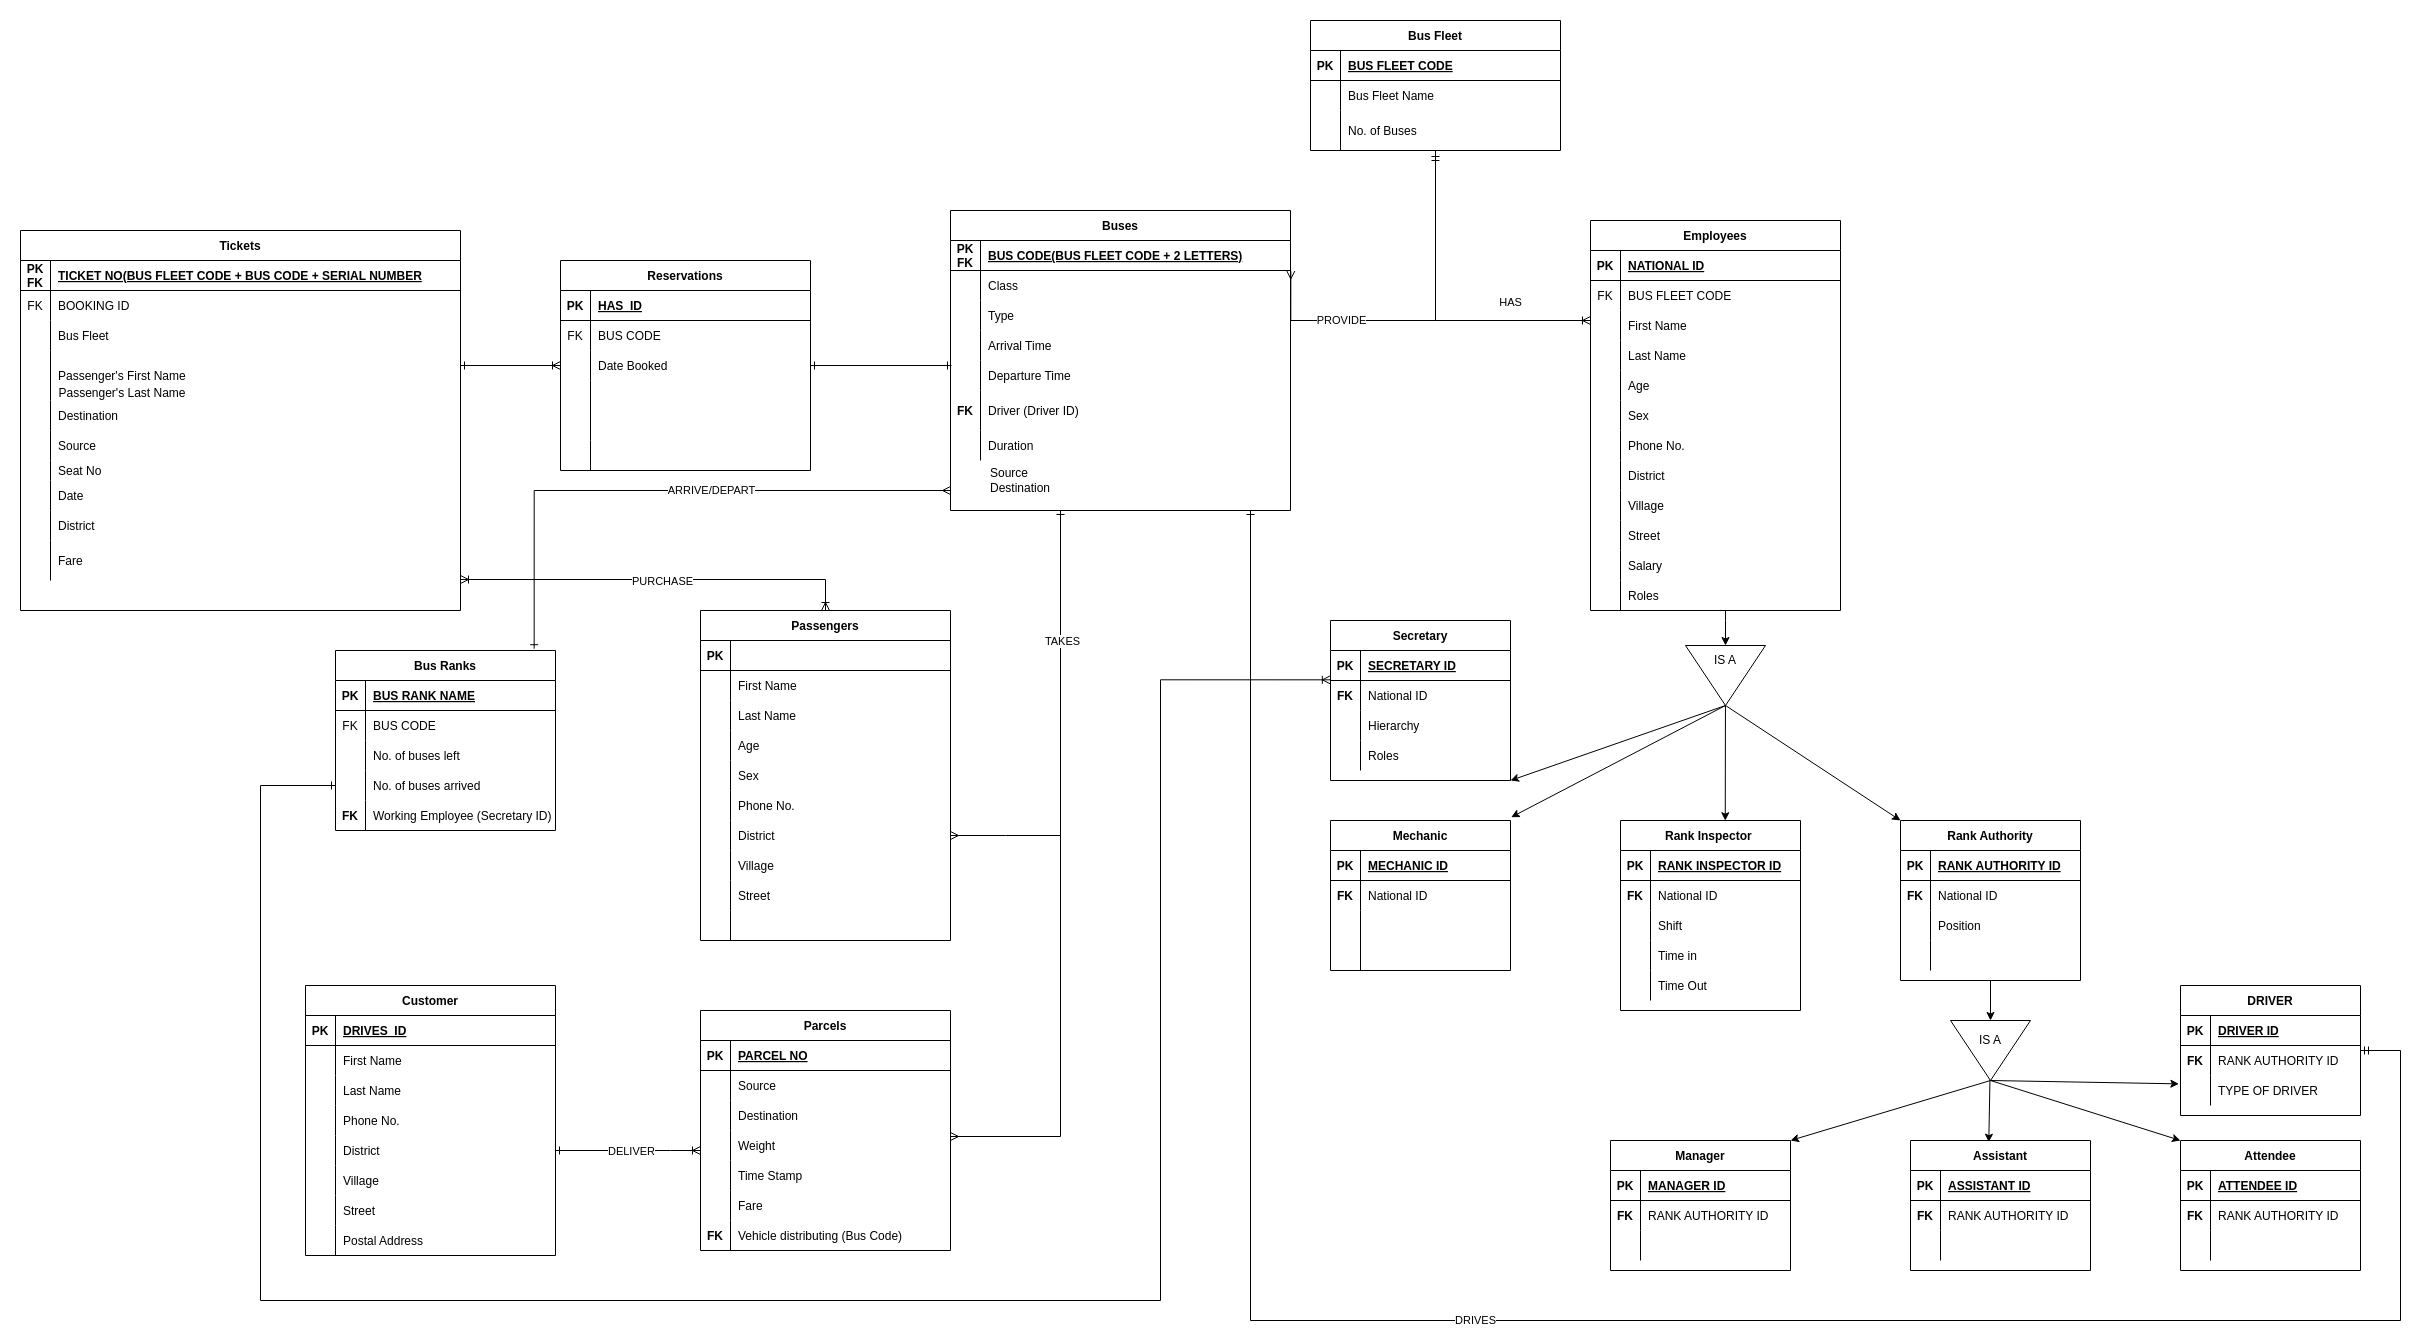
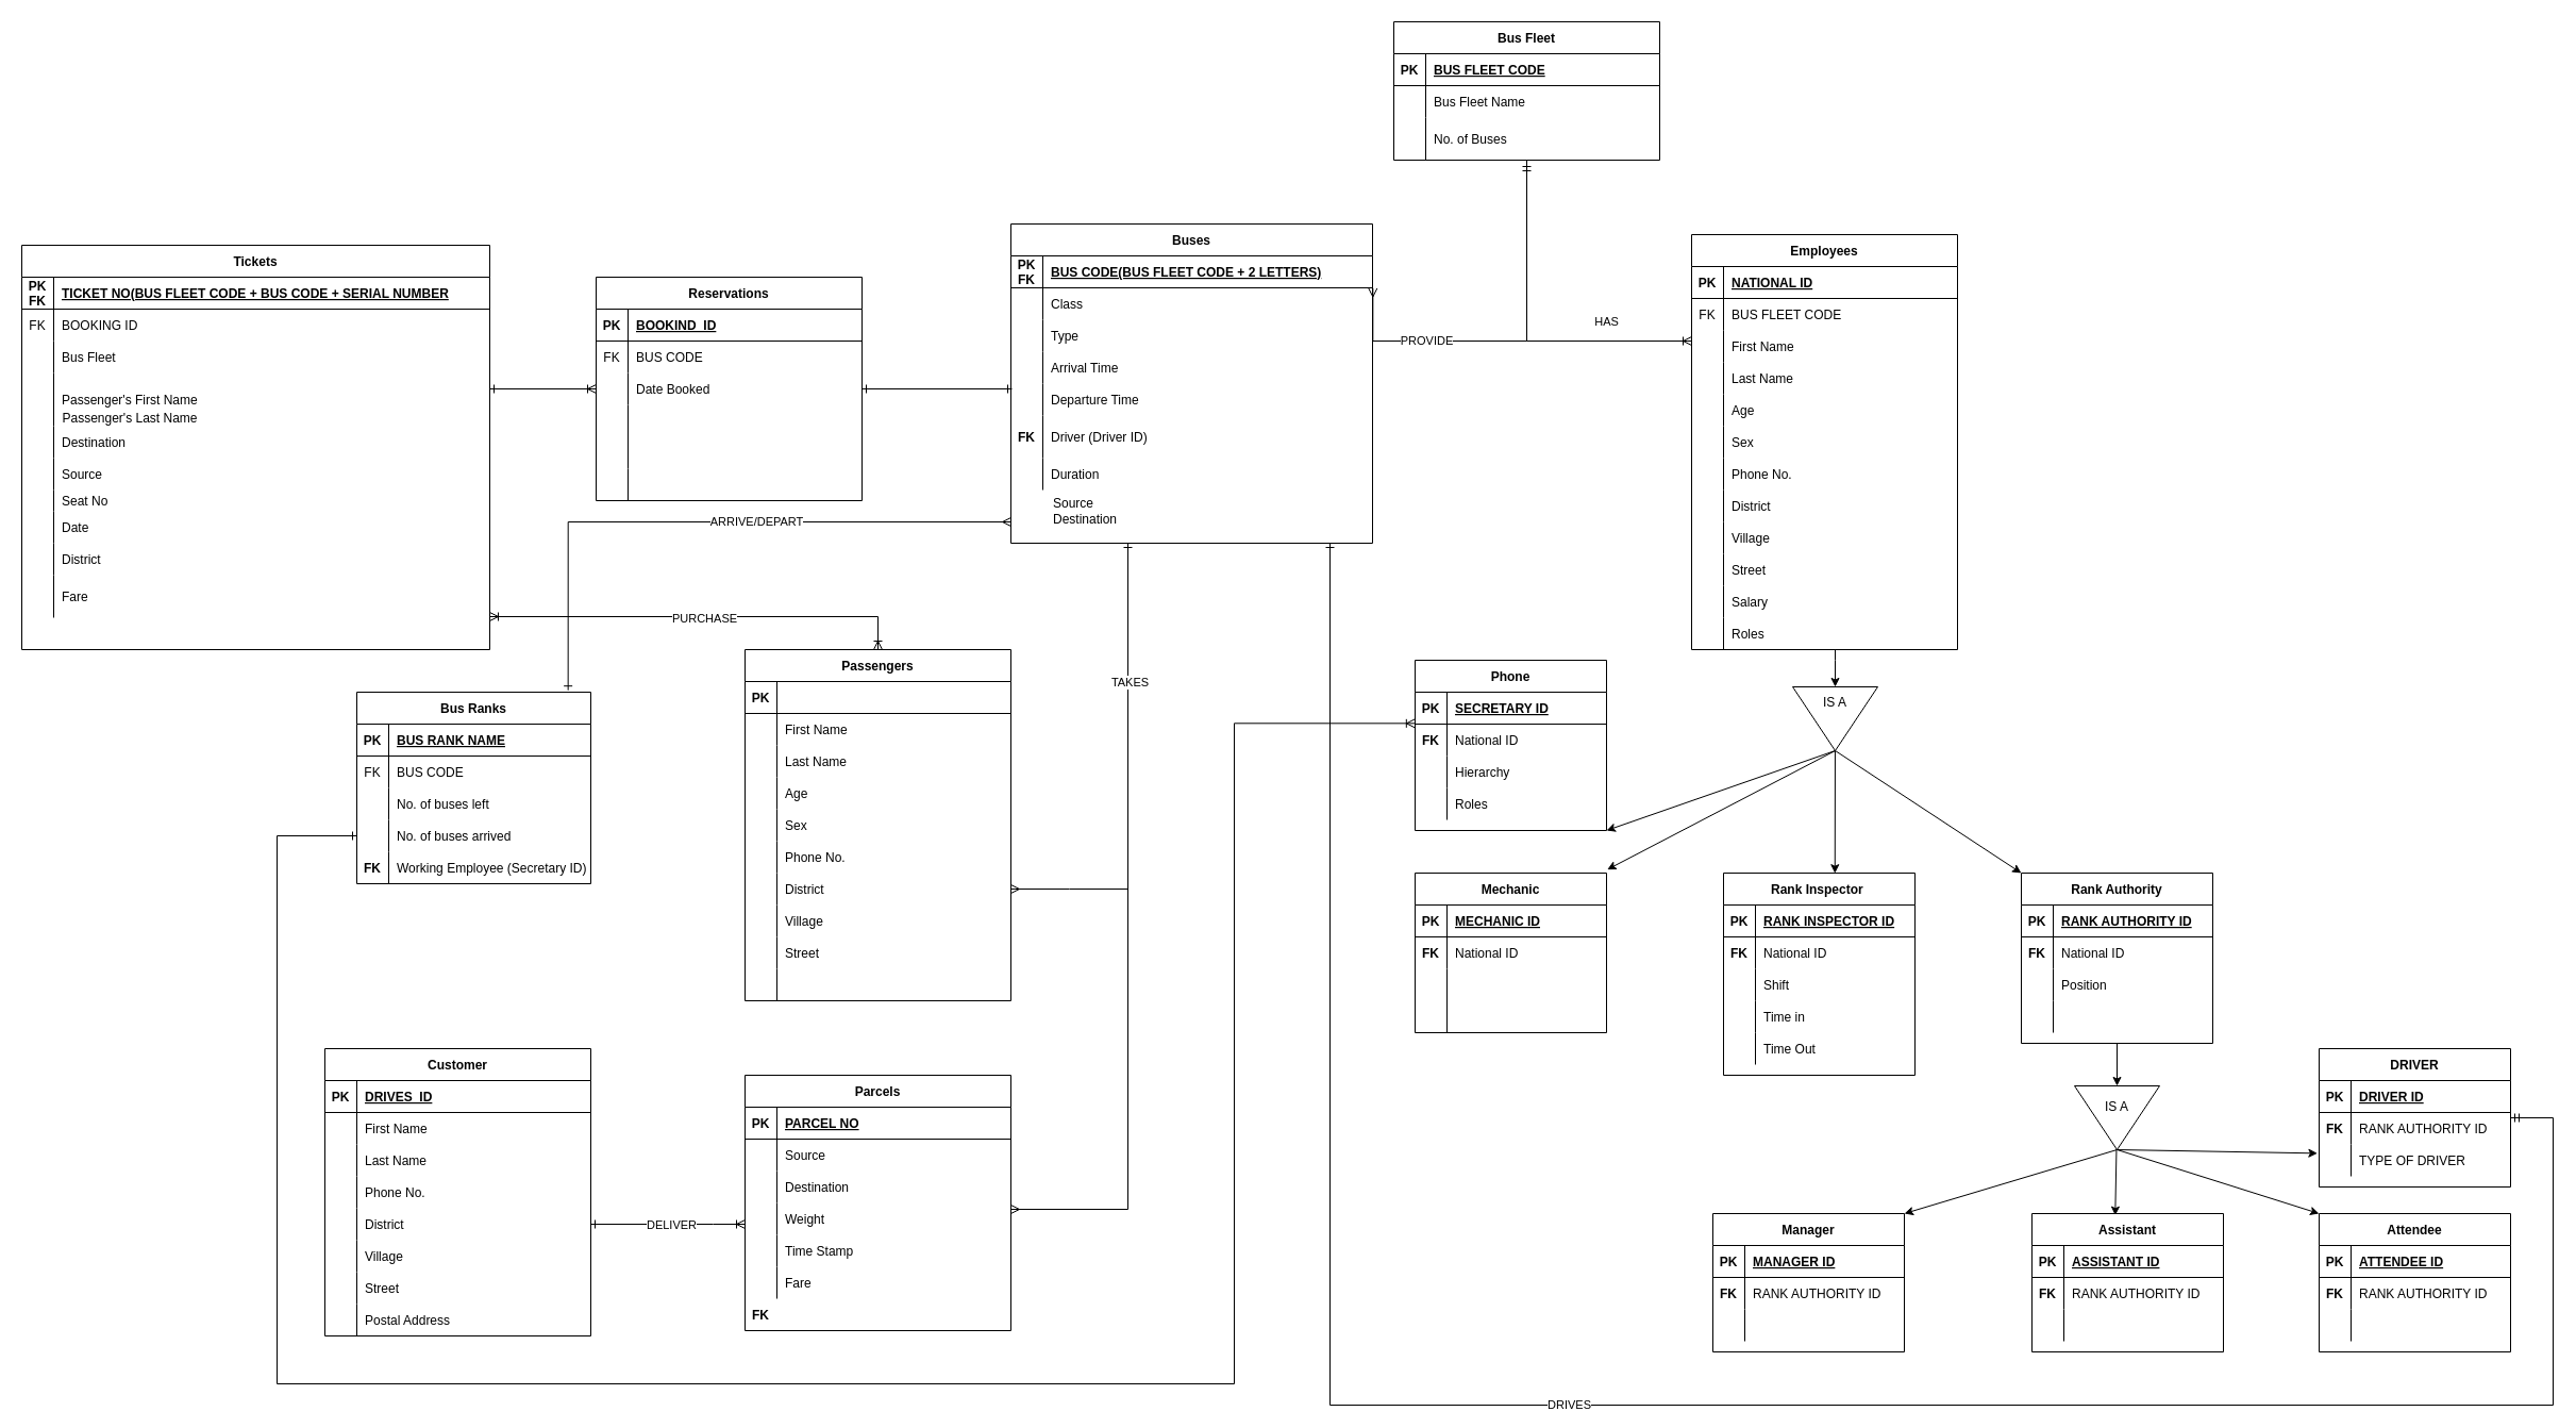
- <mxCell id="79" value="HAS_ID" style="shape=partialRectangle;overflow=hidden;connectable=0;fillColor=none;top=0;left=0;bottom=0;right=0;align=left;spacingLeft=6;fontStyle=5;" parent="77" vertex="1"><mxGeometry x="30" width="220" height="30" as="geometry" /></mxCell>
+ <mxCell id="79" value="BOOKIND_ID" style="shape=partialRectangle;overflow=hidden;connectable=0;fillColor=none;top=0;left=0;bottom=0;right=0;align=left;spacingLeft=6;fontStyle=5;" parent="77" vertex="1"><mxGeometry x="30" width="220" height="30" as="geometry" /></mxCell>
- <mxCell id="220" value="Secretary" style="shape=table;startSize=30;container=1;collapsible=1;childLayout=tableLayout;fixedRows=1;rowLines=0;fontStyle=1;align=center;resizeLast=1;" parent="1" vertex="1"><mxGeometry x="1330" y="620" width="180" height="160" as="geometry" /></mxCell>
+ <mxCell id="220" value="Phone" style="shape=table;startSize=30;container=1;collapsible=1;childLayout=tableLayout;fixedRows=1;rowLines=0;fontStyle=1;align=center;resizeLast=1;" parent="1" vertex="1"><mxGeometry x="1330" y="620" width="180" height="160" as="geometry" /></mxCell>
- <mxCell id="115" value="Vehicle distributing (Bus Code)" style="shape=partialRectangle;connectable=0;fillColor=none;top=0;left=0;bottom=0;right=0;align=left;spacingLeft=6;overflow=hidden;" parent="113" vertex="1"><mxGeometry x="30" width="220" height="30" as="geometry" /></mxCell>
